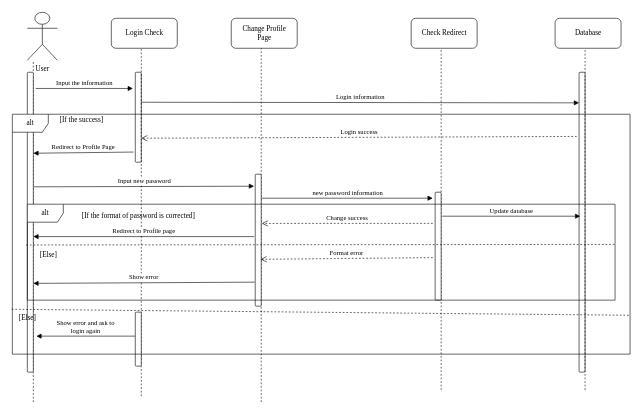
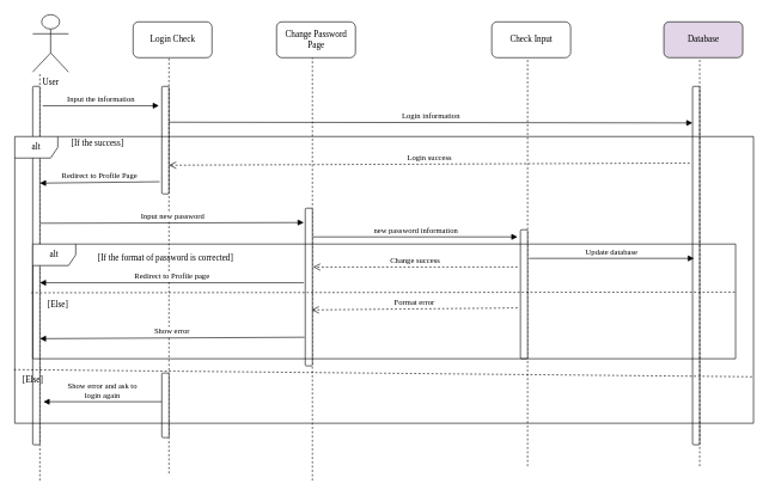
- <mxCell id="15" value="Change Profile&lt;br&gt;Page" style="html=1;rounded=1;shadow=0;comic=0;strokeWidth=1;fontFamily=Verdana;" vertex="1" parent="1"><mxGeometry x="385" y="30" width="110" height="50" as="geometry" /></mxCell>
+ <mxCell id="15" value="Change Password&lt;br&gt;Page" style="html=1;rounded=1;shadow=0;comic=0;strokeWidth=1;fontFamily=Verdana;" vertex="1" parent="1"><mxGeometry x="385" y="30" width="110" height="50" as="geometry" /></mxCell>
- <mxCell id="25" value="Check Redirect" style="html=1;rounded=1;shadow=0;comic=0;strokeWidth=1;fontFamily=Verdana;" vertex="1" parent="1"><mxGeometry x="685" y="30" width="110" height="50" as="geometry" /></mxCell>
+ <mxCell id="25" value="Check Input" style="html=1;rounded=1;shadow=0;comic=0;strokeWidth=1;fontFamily=Verdana;" vertex="1" parent="1"><mxGeometry x="685" y="30" width="110" height="50" as="geometry" /></mxCell>
- <mxCell id="6" value="Database" style="html=1;rounded=1;shadow=0;comic=0;strokeWidth=1;fontFamily=Verdana;" vertex="1" parent="1"><mxGeometry x="925" y="30" width="110" height="50" as="geometry" /></mxCell>
+ <mxCell id="6" value="Database" style="html=1;rounded=1;shadow=0;comic=0;strokeWidth=1;fontFamily=Verdana;fillColor=#e1d5e7;" vertex="1" parent="1"><mxGeometry x="925" y="30" width="110" height="50" as="geometry" /></mxCell>
